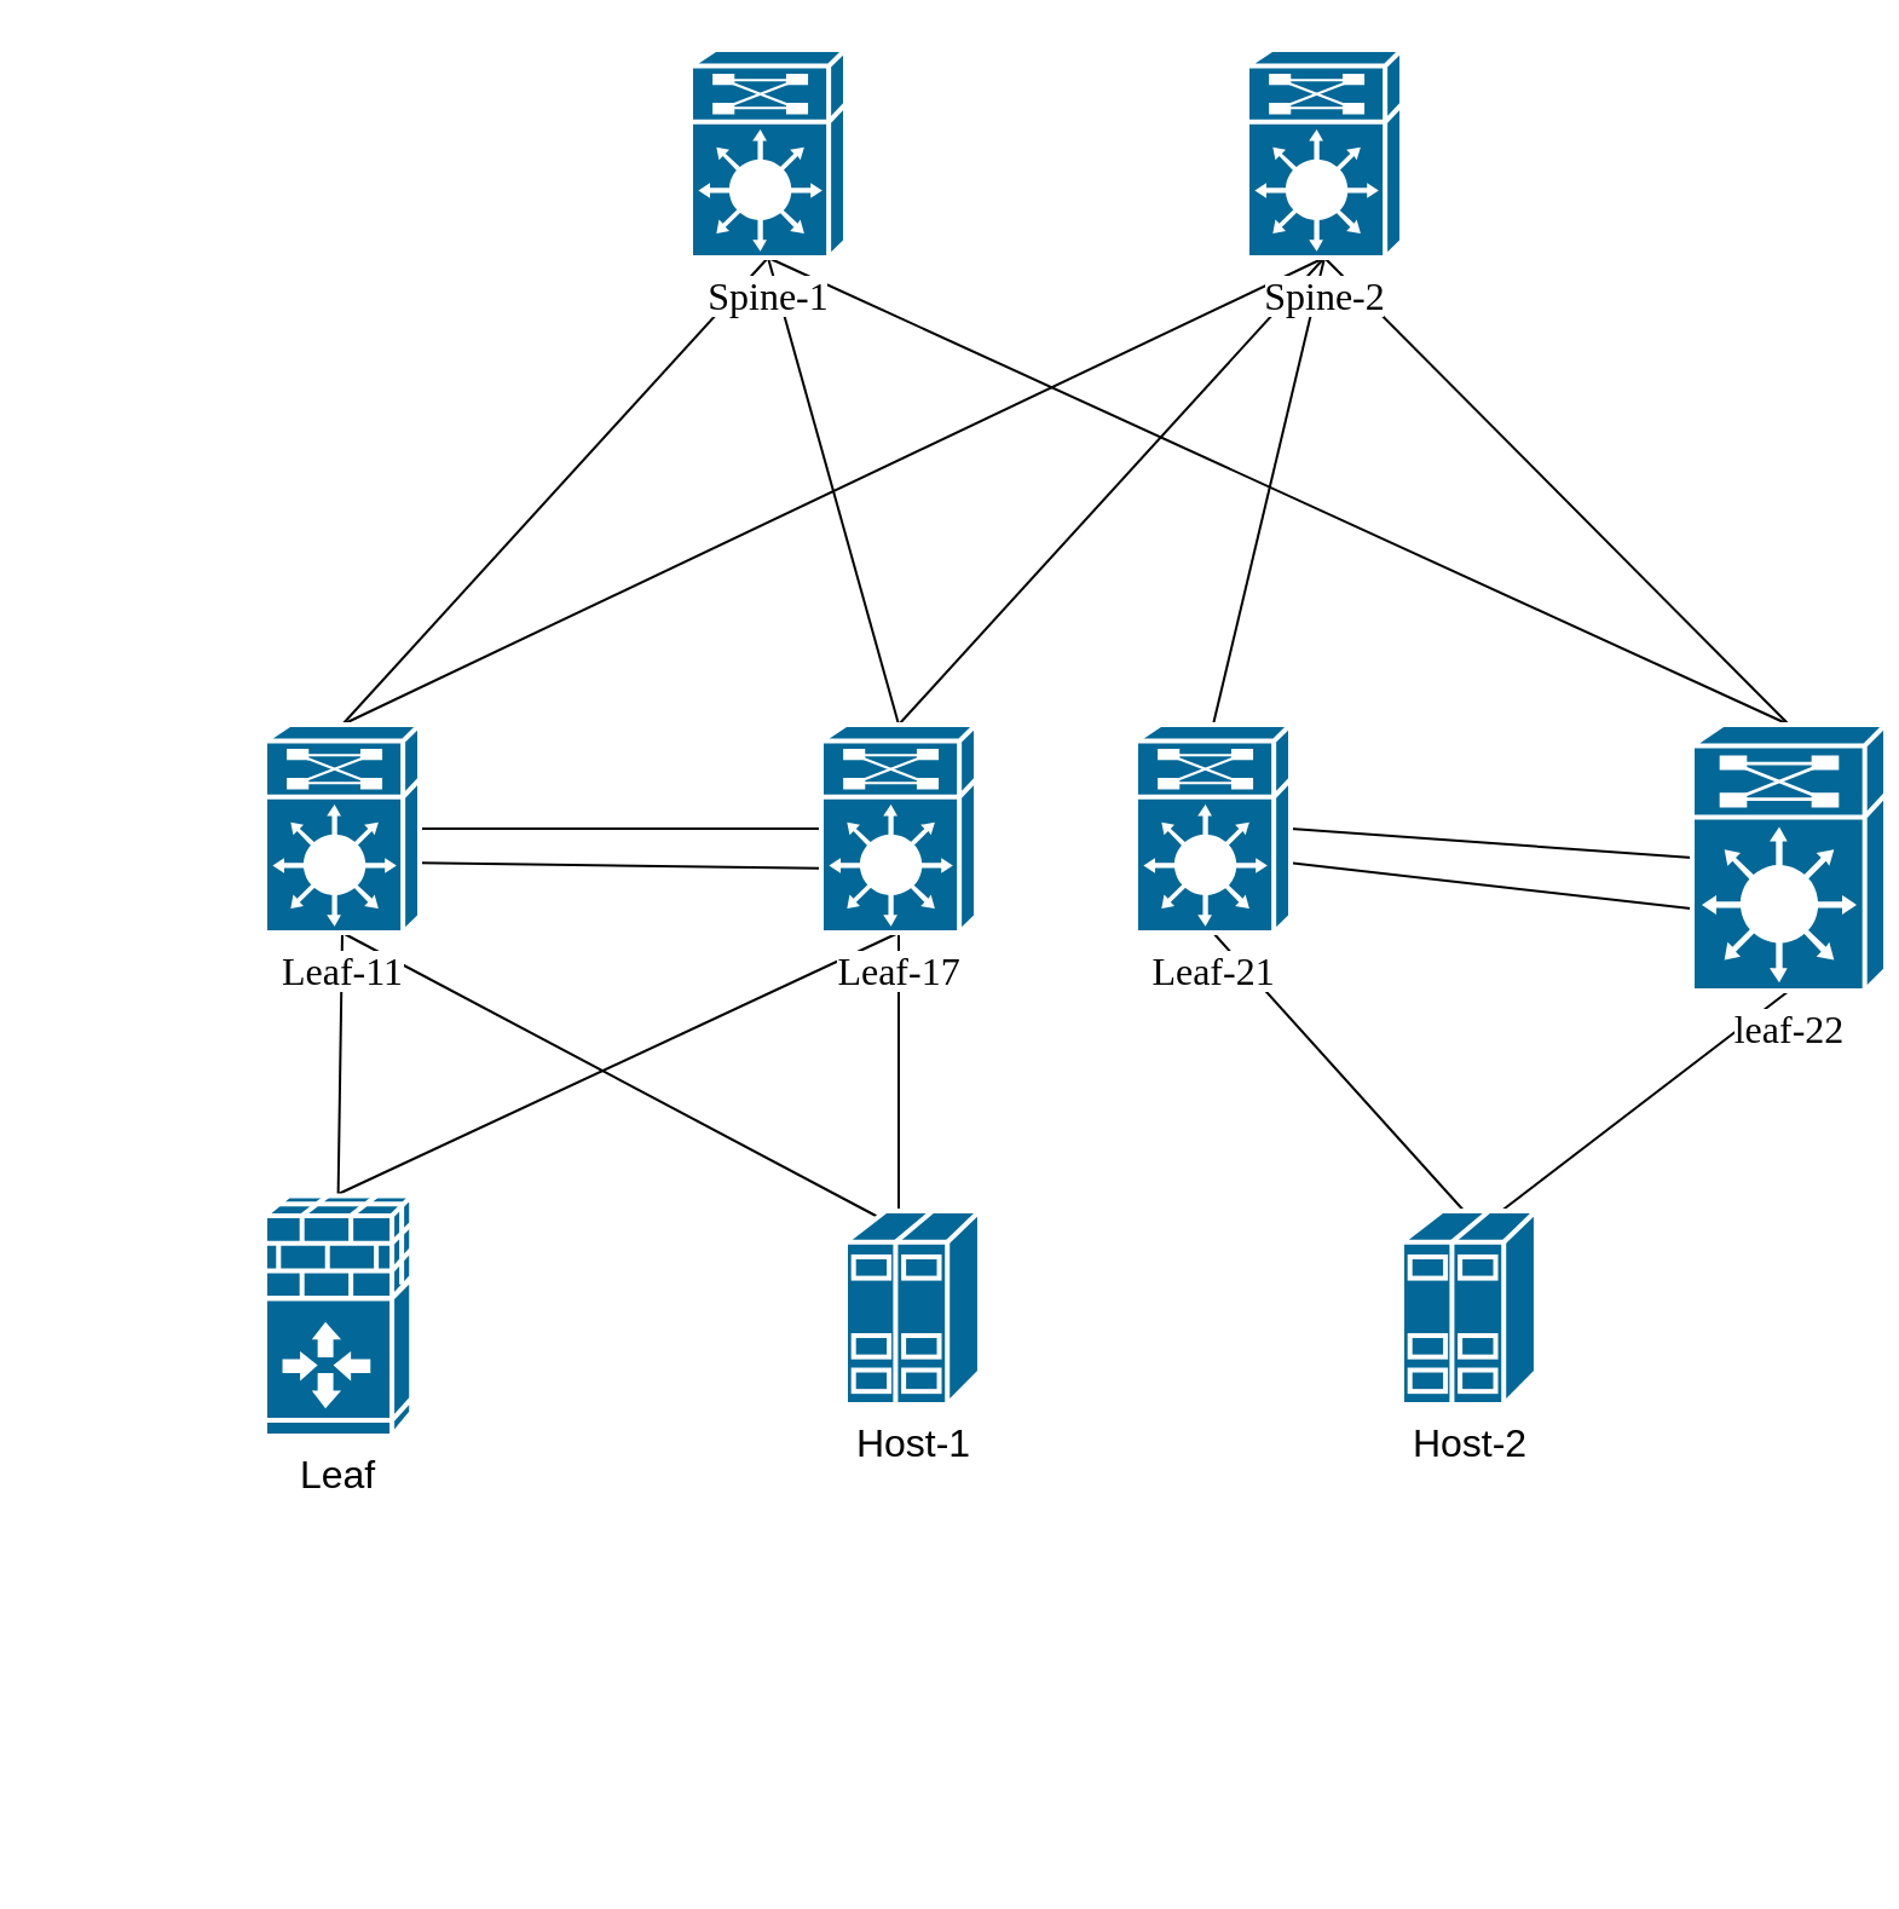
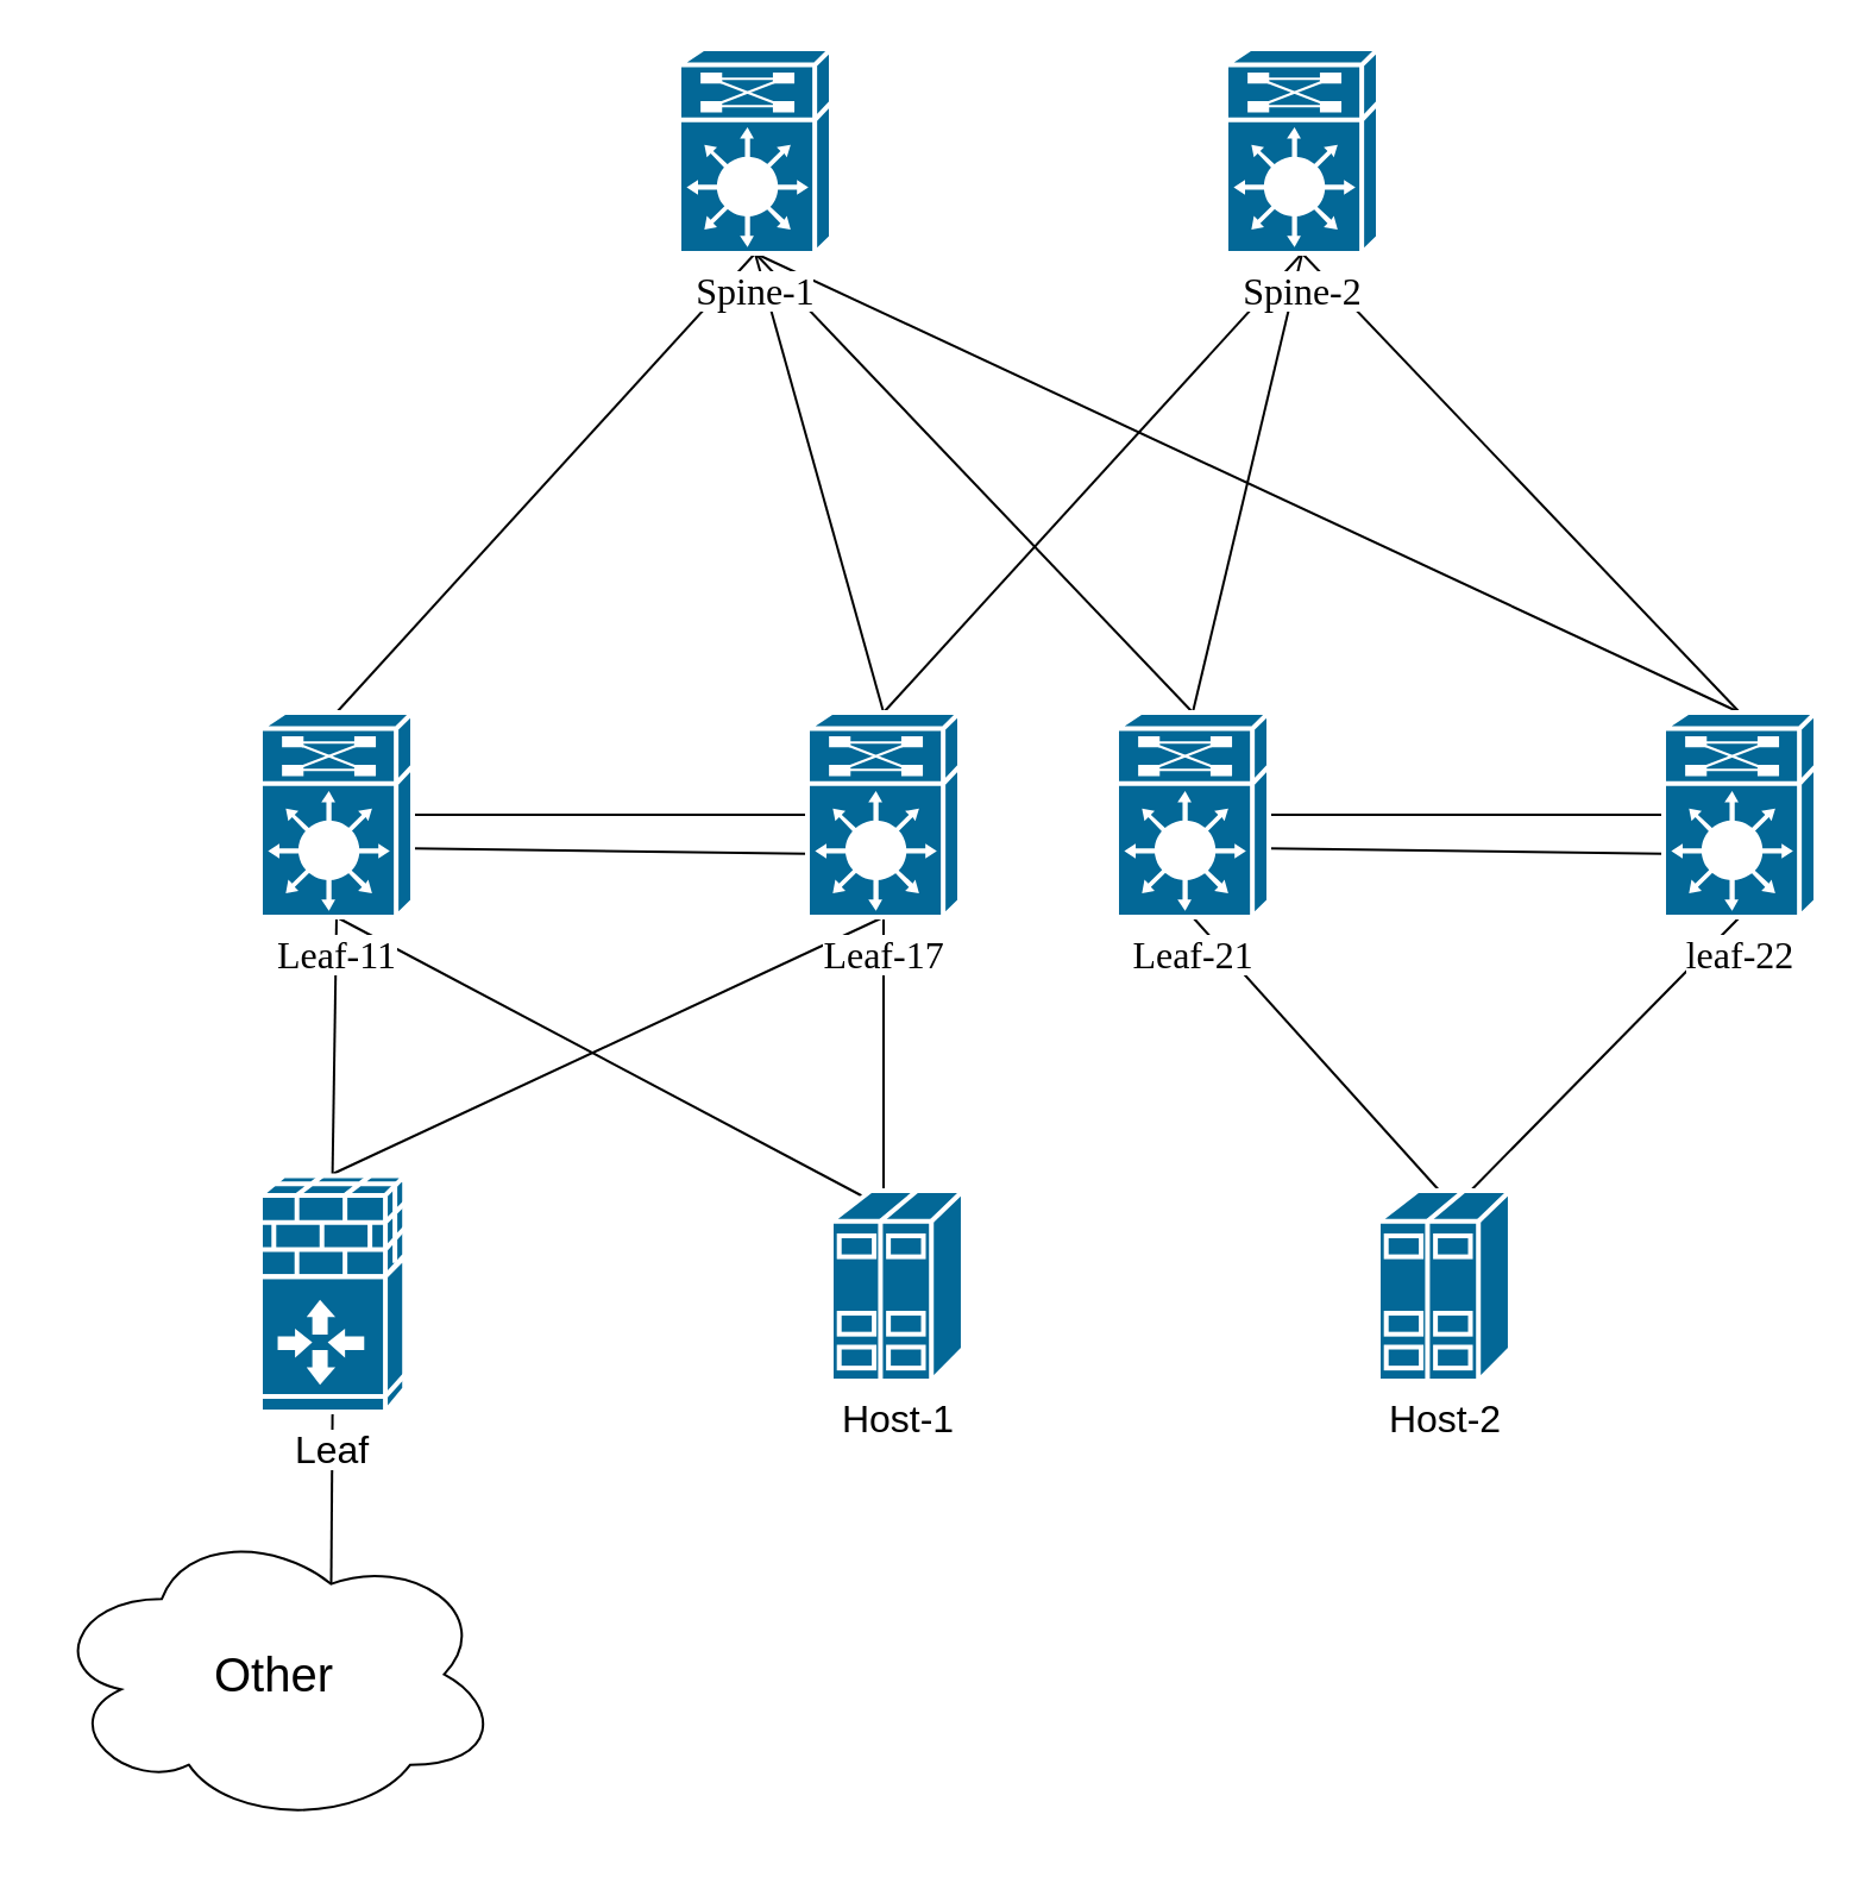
+ <mxCell id="14" value="" style="endArrow=none;html=1;entryX=0.5;entryY=1;entryDx=0;entryDy=0;entryPerimeter=0;exitX=0.5;exitY=0;exitDx=0;exitDy=0;exitPerimeter=0;" edge="1" parent="1" source="25" target="23"><mxGeometry width="50" height="50" relative="1" as="geometry"><mxPoint x="449" y="270" as="sourcePoint" /><mxPoint x="499" y="220" as="targetPoint" /></mxGeometry></mxCell>
- <mxCell id="7" value="" style="endArrow=none;html=1;entryX=0.5;entryY=1;entryDx=0;entryDy=0;entryPerimeter=0;exitX=0.5;exitY=0;exitDx=0;exitDy=0;exitPerimeter=0;" parent="1" source="27" target="22" edge="1"><mxGeometry width="50" height="50" relative="1" as="geometry"><mxPoint x="469" y="360" as="sourcePoint" /><mxPoint x="519" y="310" as="targetPoint" /></mxGeometry></mxCell>
- <mxCell id="24" value="&lt;font style=&quot;font-size: 16px ; background-color: rgb(255 , 255 , 255)&quot;&gt;leaf-22&lt;/font&gt;" style="shape=mxgraph.cisco.misc.route_switch_processor;html=1;dashed=0;fillColor=#036897;strokeColor=#ffffff;strokeWidth=2;verticalLabelPosition=bottom;verticalAlign=top;rounded=0;shadow=0;comic=0;fontFamily=Verdana;fontSize=12;" vertex="1" parent="1"><mxGeometry x="699" y="299" width="80" height="110" as="geometry" /></mxCell>
+ <mxCell id="24" value="&lt;font style=&quot;font-size: 16px ; background-color: rgb(255 , 255 , 255)&quot;&gt;leaf-22&lt;/font&gt;" style="shape=mxgraph.cisco.misc.route_switch_processor;html=1;dashed=0;fillColor=#036897;strokeColor=#ffffff;strokeWidth=2;verticalLabelPosition=bottom;verticalAlign=top;rounded=0;shadow=0;comic=0;fontFamily=Verdana;fontSize=12;" vertex="1" parent="1"><mxGeometry x="699" y="299" width="64" height="86" as="geometry" /></mxCell>
+ <mxCell id="29" value="" style="endArrow=none;html=1;entryX=0.5;entryY=1;entryDx=0;entryDy=0;entryPerimeter=0;exitX=0.625;exitY=0.2;exitDx=0;exitDy=0;exitPerimeter=0;" edge="1" parent="1" source="28" target="30"><mxGeometry width="50" height="50" relative="1" as="geometry"><mxPoint x="536" y="430" as="sourcePoint" /><mxPoint x="586" y="380" as="targetPoint" /></mxGeometry></mxCell>
+ <mxCell id="28" value="&lt;font style=&quot;font-size: 20px&quot;&gt;Other&lt;/font&gt;" style="ellipse;shape=cloud;whiteSpace=wrap;html=1;" vertex="1" parent="1"><mxGeometry x="20" y="640" width="190" height="126.67" as="geometry" /></mxCell>
